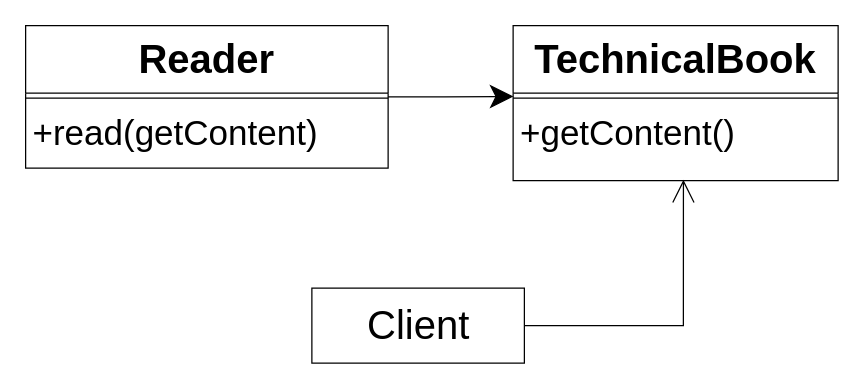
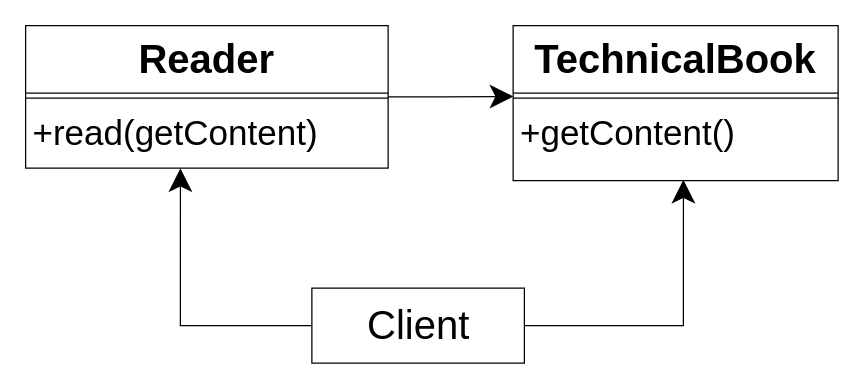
- <mxCell id="10" style="edgeStyle=orthogonalEdgeStyle;rounded=0;orthogonalLoop=1;jettySize=auto;html=1;entryX=0.524;entryY=0.989;entryDx=0;entryDy=0;entryPerimeter=0;startSize=16;endSize=16;exitX=1;exitY=0.5;exitDx=0;exitDy=0;endArrow=open;" edge="1" parent="1" source="11" target="8"><mxGeometry relative="1" as="geometry" /></mxCell>
+ <mxCell id="10" style="edgeStyle=orthogonalEdgeStyle;rounded=0;orthogonalLoop=1;jettySize=auto;html=1;entryX=0.524;entryY=0.989;entryDx=0;entryDy=0;entryPerimeter=0;startSize=16;endSize=16;exitX=1;exitY=0.5;exitDx=0;exitDy=0;" edge="1" parent="1" source="11" target="8"><mxGeometry relative="1" as="geometry" /></mxCell>
+ <mxCell id="9" style="edgeStyle=orthogonalEdgeStyle;rounded=0;orthogonalLoop=1;jettySize=auto;html=1;entryX=0.427;entryY=1.003;entryDx=0;entryDy=0;entryPerimeter=0;startSize=16;endSize=16;exitX=0;exitY=0.5;exitDx=0;exitDy=0;" edge="1" parent="1" source="11" target="5"><mxGeometry relative="1" as="geometry" /></mxCell>
